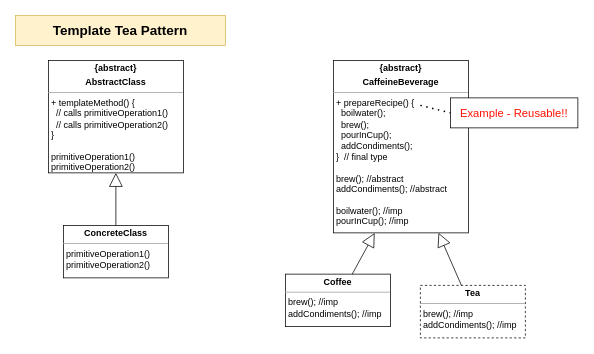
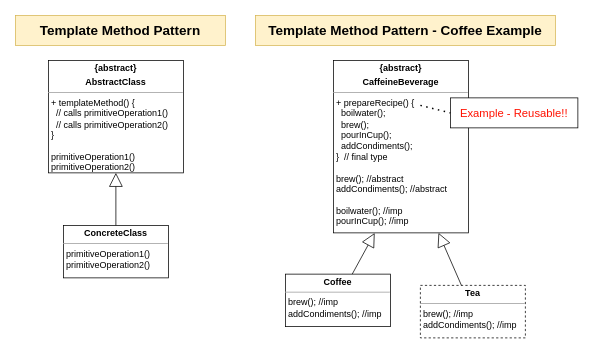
- <mxCell id="5" value="Template Tea Pattern" style="text;html=1;strokeColor=#d6b656;fillColor=#fff2cc;align=center;verticalAlign=middle;whiteSpace=wrap;rounded=0;fontSize=18;fontStyle=1" parent="1" vertex="1"><mxGeometry x="20" y="20" width="280" height="40" as="geometry" /></mxCell>
+ <mxCell id="5" value="Template Method Pattern" style="text;html=1;strokeColor=#d6b656;fillColor=#fff2cc;align=center;verticalAlign=middle;whiteSpace=wrap;rounded=0;fontSize=18;fontStyle=1" parent="1" vertex="1"><mxGeometry x="20" y="20" width="280" height="40" as="geometry" /></mxCell>
+ <mxCell id="9" value="Template Method Pattern - Coffee Example" style="text;html=1;strokeColor=#d6b656;fillColor=#fff2cc;align=center;verticalAlign=middle;whiteSpace=wrap;rounded=0;fontSize=18;fontStyle=1" vertex="1" parent="1"><mxGeometry x="340" y="20" width="400" height="40" as="geometry" /></mxCell>
